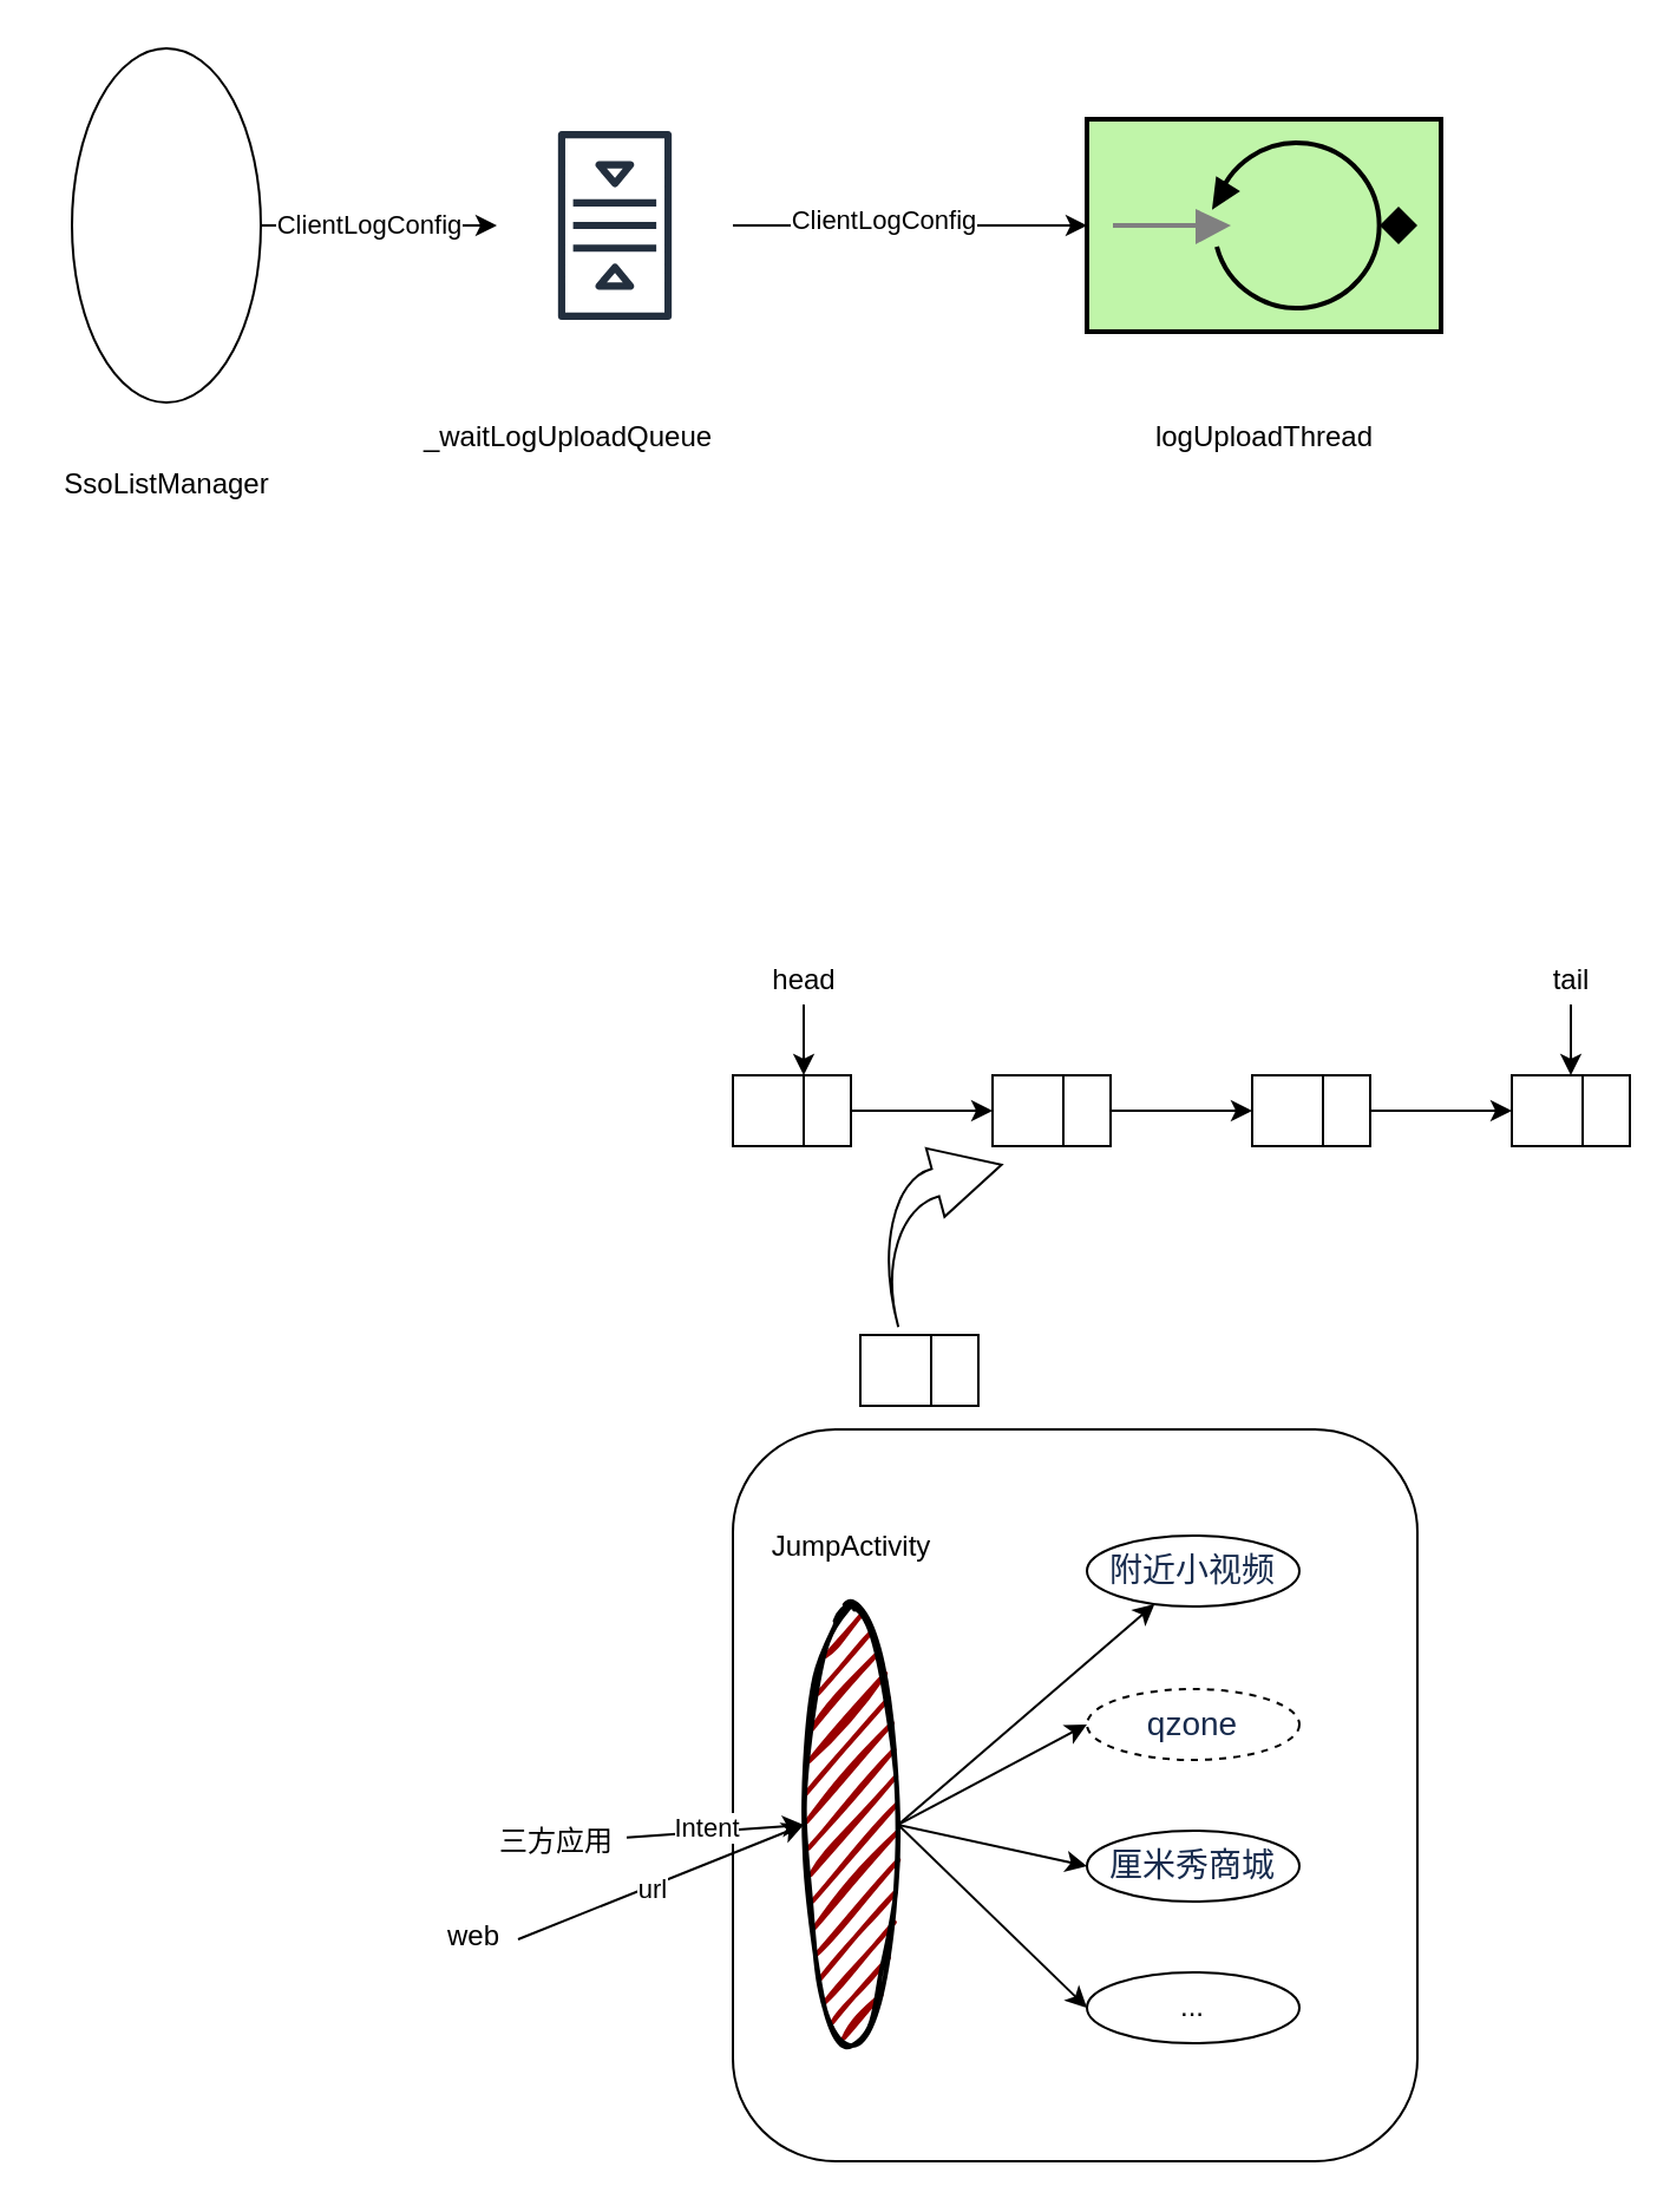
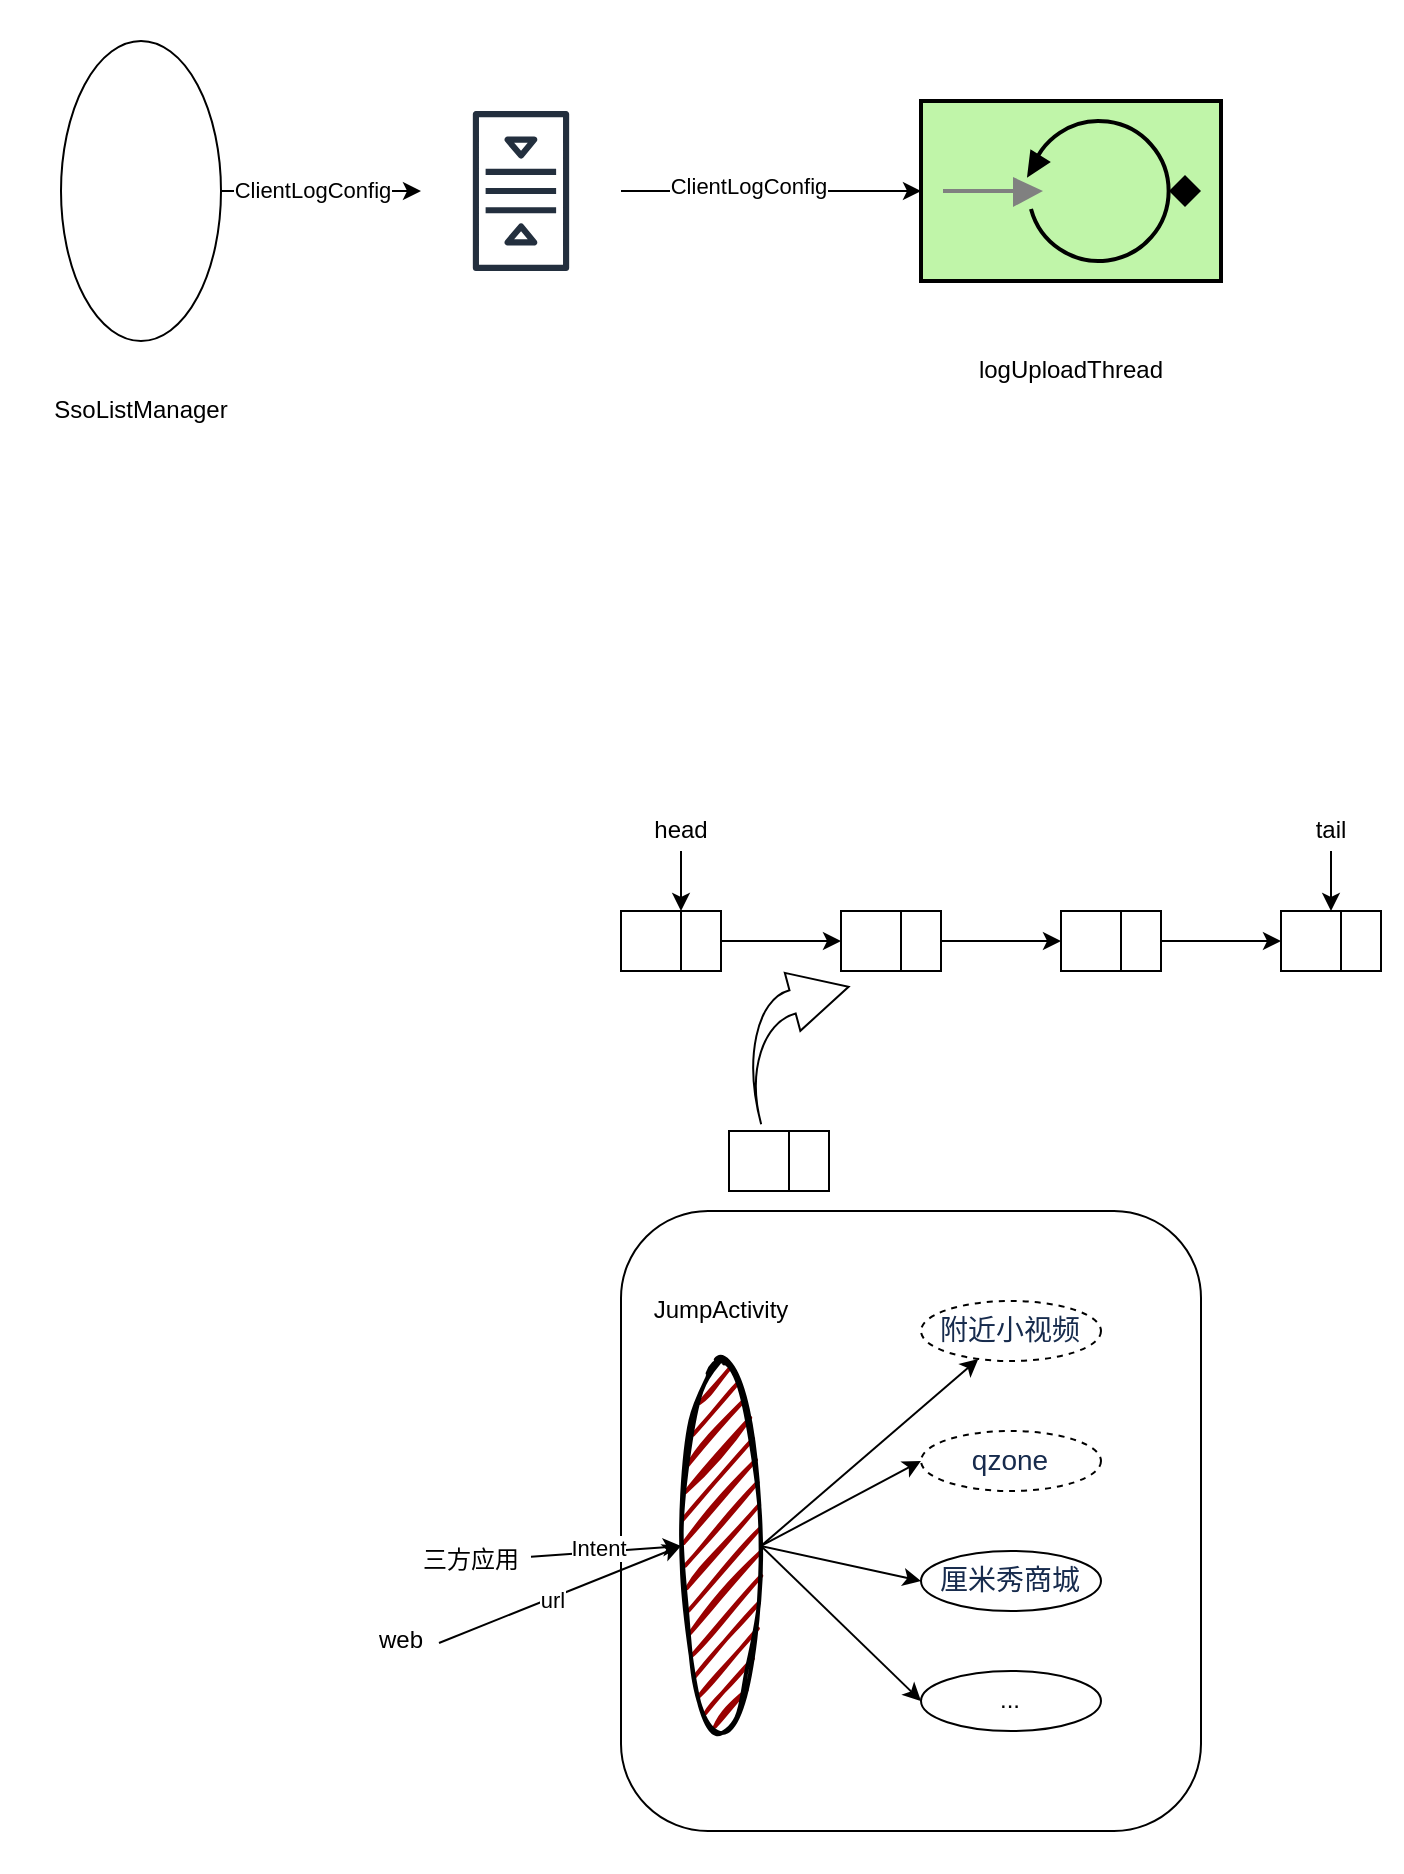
- <mxCell id="40" value="_waitLogUploadQueue" style="text;html=1;align=center;verticalAlign=middle;resizable=0;points=[];autosize=1;strokeColor=none;fillColor=none;" vertex="1" parent="1"><mxGeometry x="170" y="175" width="140" height="20" as="geometry" /></mxCell>
- <mxCell id="20" value="&lt;span style=&quot;color: rgb(23 , 43 , 77) ; font-family: , &amp;#34;system-ui&amp;#34; , &amp;#34;segoe ui&amp;#34; , &amp;#34;roboto&amp;#34; , &amp;#34;oxygen&amp;#34; , &amp;#34;ubuntu&amp;#34; , &amp;#34;fira sans&amp;#34; , &amp;#34;droid sans&amp;#34; , &amp;#34;helvetica neue&amp;#34; , sans-serif ; font-size: 14px ; text-align: left ; background-color: rgb(255 , 255 , 255)&quot;&gt;附近小视频&lt;/span&gt;" style="ellipse;whiteSpace=wrap;html=1;" parent="1" vertex="1"><mxGeometry x="460" y="650" width="90" height="30" as="geometry" /></mxCell>
+ <mxCell id="20" value="&lt;span style=&quot;color: rgb(23 , 43 , 77) ; font-family: , &amp;#34;system-ui&amp;#34; , &amp;#34;segoe ui&amp;#34; , &amp;#34;roboto&amp;#34; , &amp;#34;oxygen&amp;#34; , &amp;#34;ubuntu&amp;#34; , &amp;#34;fira sans&amp;#34; , &amp;#34;droid sans&amp;#34; , &amp;#34;helvetica neue&amp;#34; , sans-serif ; font-size: 14px ; text-align: left ; background-color: rgb(255 , 255 , 255)&quot;&gt;附近小视频&lt;/span&gt;" style="ellipse;whiteSpace=wrap;html=1;dashed=1;" parent="1" vertex="1"><mxGeometry x="460" y="650" width="90" height="30" as="geometry" /></mxCell>
